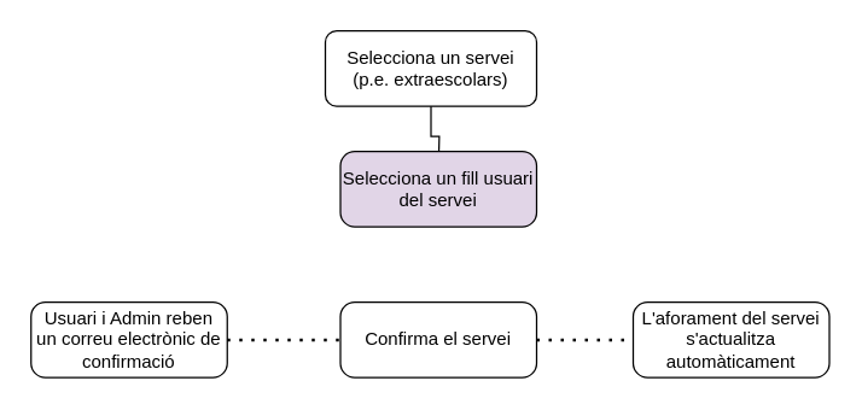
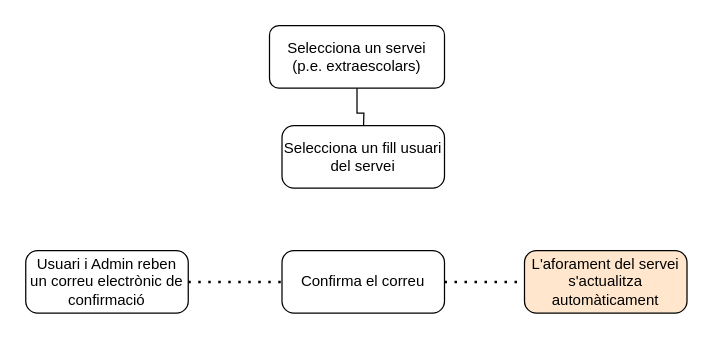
- <mxCell id="4" value="Selecciona un fill usuari del servei" style="rounded=1;whiteSpace=wrap;html=1;fontSize=12;glass=0;strokeWidth=1;shadow=0;arcSize=19;fillColor=#e1d5e7;" vertex="1" parent="1"><mxGeometry x="225" y="100" width="130" height="50" as="geometry" /></mxCell>
+ <mxCell id="4" value="Selecciona un fill usuari del servei" style="rounded=1;whiteSpace=wrap;html=1;fontSize=12;glass=0;strokeWidth=1;shadow=0;arcSize=19;" vertex="1" parent="1"><mxGeometry x="225" y="100" width="130" height="50" as="geometry" /></mxCell>
- <mxCell id="5" value="Confirma el servei" style="rounded=1;whiteSpace=wrap;html=1;fontSize=12;glass=0;strokeWidth=1;shadow=0;arcSize=19;" vertex="1" parent="1"><mxGeometry x="225" y="200" width="130" height="50" as="geometry" /></mxCell>
+ <mxCell id="5" value="Confirma el correu" style="rounded=1;whiteSpace=wrap;html=1;fontSize=12;glass=0;strokeWidth=1;shadow=0;arcSize=19;" vertex="1" parent="1"><mxGeometry x="225" y="200" width="130" height="50" as="geometry" /></mxCell>
- <mxCell id="6" value="L'aforament del servei s'actualitza automàticament" style="rounded=1;whiteSpace=wrap;html=1;fontSize=12;glass=0;strokeWidth=1;shadow=0;arcSize=19;" vertex="1" parent="1"><mxGeometry x="419" y="200" width="130" height="50" as="geometry" /></mxCell>
+ <mxCell id="6" value="L'aforament del servei s'actualitza automàticament" style="rounded=1;whiteSpace=wrap;html=1;fontSize=12;glass=0;strokeWidth=1;shadow=0;arcSize=19;fillColor=#ffe6cc;" vertex="1" parent="1"><mxGeometry x="419" y="200" width="130" height="50" as="geometry" /></mxCell>
